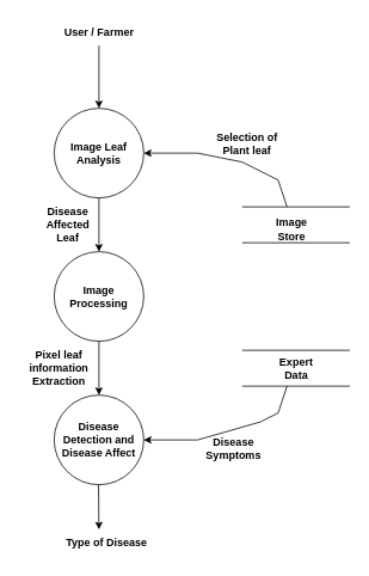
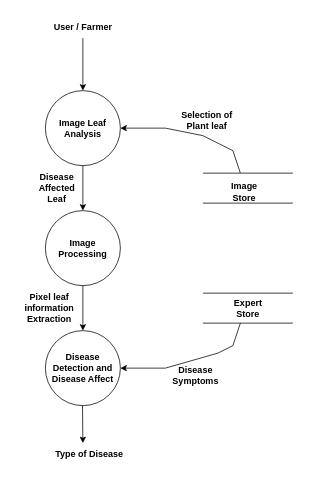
- <mxCell id="20" value="&lt;b&gt;Expert&lt;br&gt;Data&lt;/b&gt;" style="text;html=1;align=center;verticalAlign=middle;resizable=0;points=[];autosize=1;strokeColor=none;fillColor=none;" vertex="1" parent="1"><mxGeometry x="300" y="390" width="60" height="40" as="geometry" /></mxCell>
+ <mxCell id="20" value="&lt;b&gt;Expert&lt;br&gt;Store&lt;/b&gt;" style="text;html=1;align=center;verticalAlign=middle;resizable=0;points=[];autosize=1;strokeColor=none;fillColor=none;" vertex="1" parent="1"><mxGeometry x="300" y="390" width="60" height="40" as="geometry" /></mxCell>
